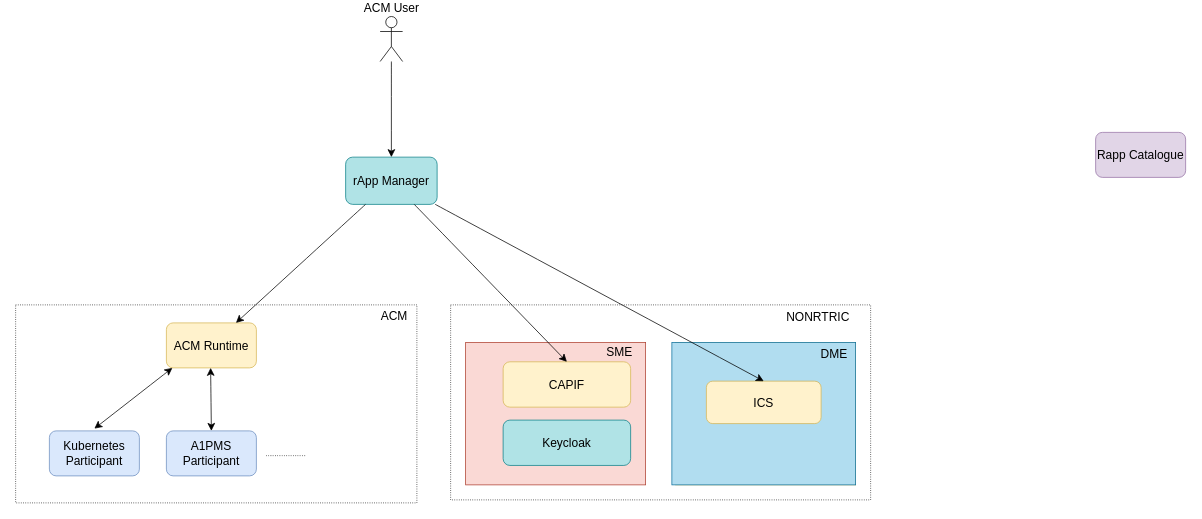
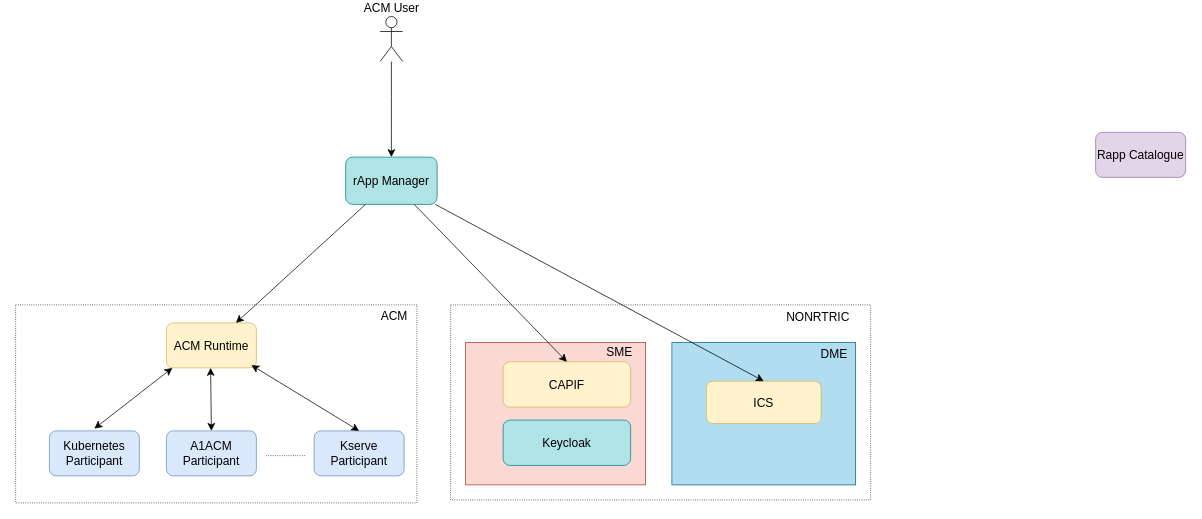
+ <mxCell id="15" value="" style="endArrow=classic;startArrow=classic;html=1;rounded=0;fontSize=12;startSize=8;endSize=8;curved=1;entryX=0.944;entryY=0.939;entryDx=0;entryDy=0;entryPerimeter=0;exitX=0.5;exitY=0;exitDx=0;exitDy=0;" parent="7" source="12" target="9" edge="1"><mxGeometry width="50" height="50" relative="1" as="geometry"><mxPoint x="628" y="46" as="sourcePoint" /><mxPoint x="524" y="127" as="targetPoint" /></mxGeometry></mxCell>
- <mxCell id="11" value="A1PMS Participant" style="rounded=1;whiteSpace=wrap;html=1;fontSize=16;fillColor=#dae8fc;strokeColor=#6c8ebf;" parent="7" vertex="1"><mxGeometry x="201" y="168" width="120" height="60" as="geometry" /></mxCell>
+ <mxCell id="11" value="A1ACM Participant" style="rounded=1;whiteSpace=wrap;html=1;fontSize=16;fillColor=#dae8fc;strokeColor=#6c8ebf;" parent="7" vertex="1"><mxGeometry x="201" y="168" width="120" height="60" as="geometry" /></mxCell>
+ <mxCell id="12" value="Kserve Participant" style="rounded=1;whiteSpace=wrap;html=1;fontSize=16;fillColor=#dae8fc;strokeColor=#6c8ebf;" parent="7" vertex="1"><mxGeometry x="398" y="168" width="120" height="60" as="geometry" /></mxCell>
